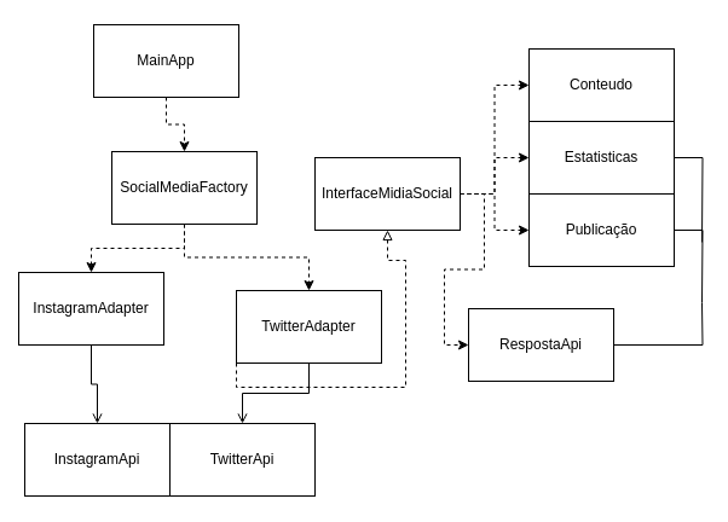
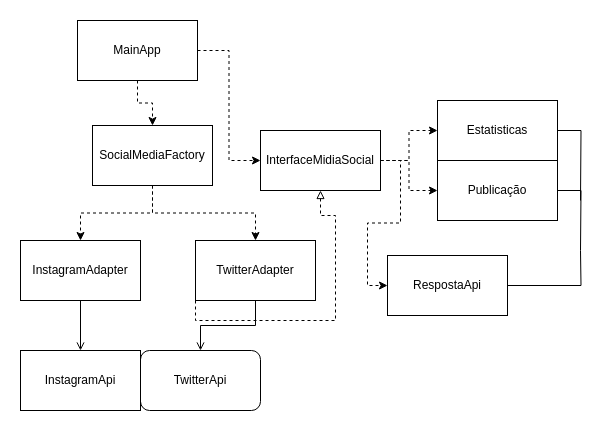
- <mxCell id="24" value="Conteudo" style="rounded=0;whiteSpace=wrap;html=1;" vertex="1" parent="1"><mxGeometry x="437" y="40" width="120" height="60" as="geometry" /></mxCell>
- <mxCell id="8" style="edgeStyle=orthogonalEdgeStyle;rounded=0;orthogonalLoop=1;jettySize=auto;html=1;entryX=0;entryY=0.5;entryDx=0;entryDy=0;dashed=1;" edge="1" parent="1" source="12" target="24"><mxGeometry relative="1" as="geometry" /></mxCell>
+ <mxCell id="3" style="edgeStyle=orthogonalEdgeStyle;rounded=0;orthogonalLoop=1;jettySize=auto;html=1;entryX=0;entryY=0.5;entryDx=0;entryDy=0;dashed=1;" edge="1" parent="1" source="4" target="12"><mxGeometry relative="1" as="geometry" /></mxCell>
- <mxCell id="14" value="InstagramAdapter" style="rounded=0;whiteSpace=wrap;html=1;" vertex="1" parent="1"><mxGeometry x="15" y="225" width="120" height="60" as="geometry" /></mxCell>
+ <mxCell id="14" value="InstagramAdapter" style="rounded=0;whiteSpace=wrap;html=1;" vertex="1" parent="1"><mxGeometry x="20" y="240" width="120" height="60" as="geometry" /></mxCell>
- <mxCell id="18" value="TwitterApi" style="rounded=0;whiteSpace=wrap;html=1;" vertex="1" parent="1"><mxGeometry x="140" y="350" width="120" height="60" as="geometry" /></mxCell>
+ <mxCell id="18" value="TwitterApi" style="whiteSpace=wrap;html=1;rounded=1;" vertex="1" parent="1"><mxGeometry x="140" y="350" width="120" height="60" as="geometry" /></mxCell>
